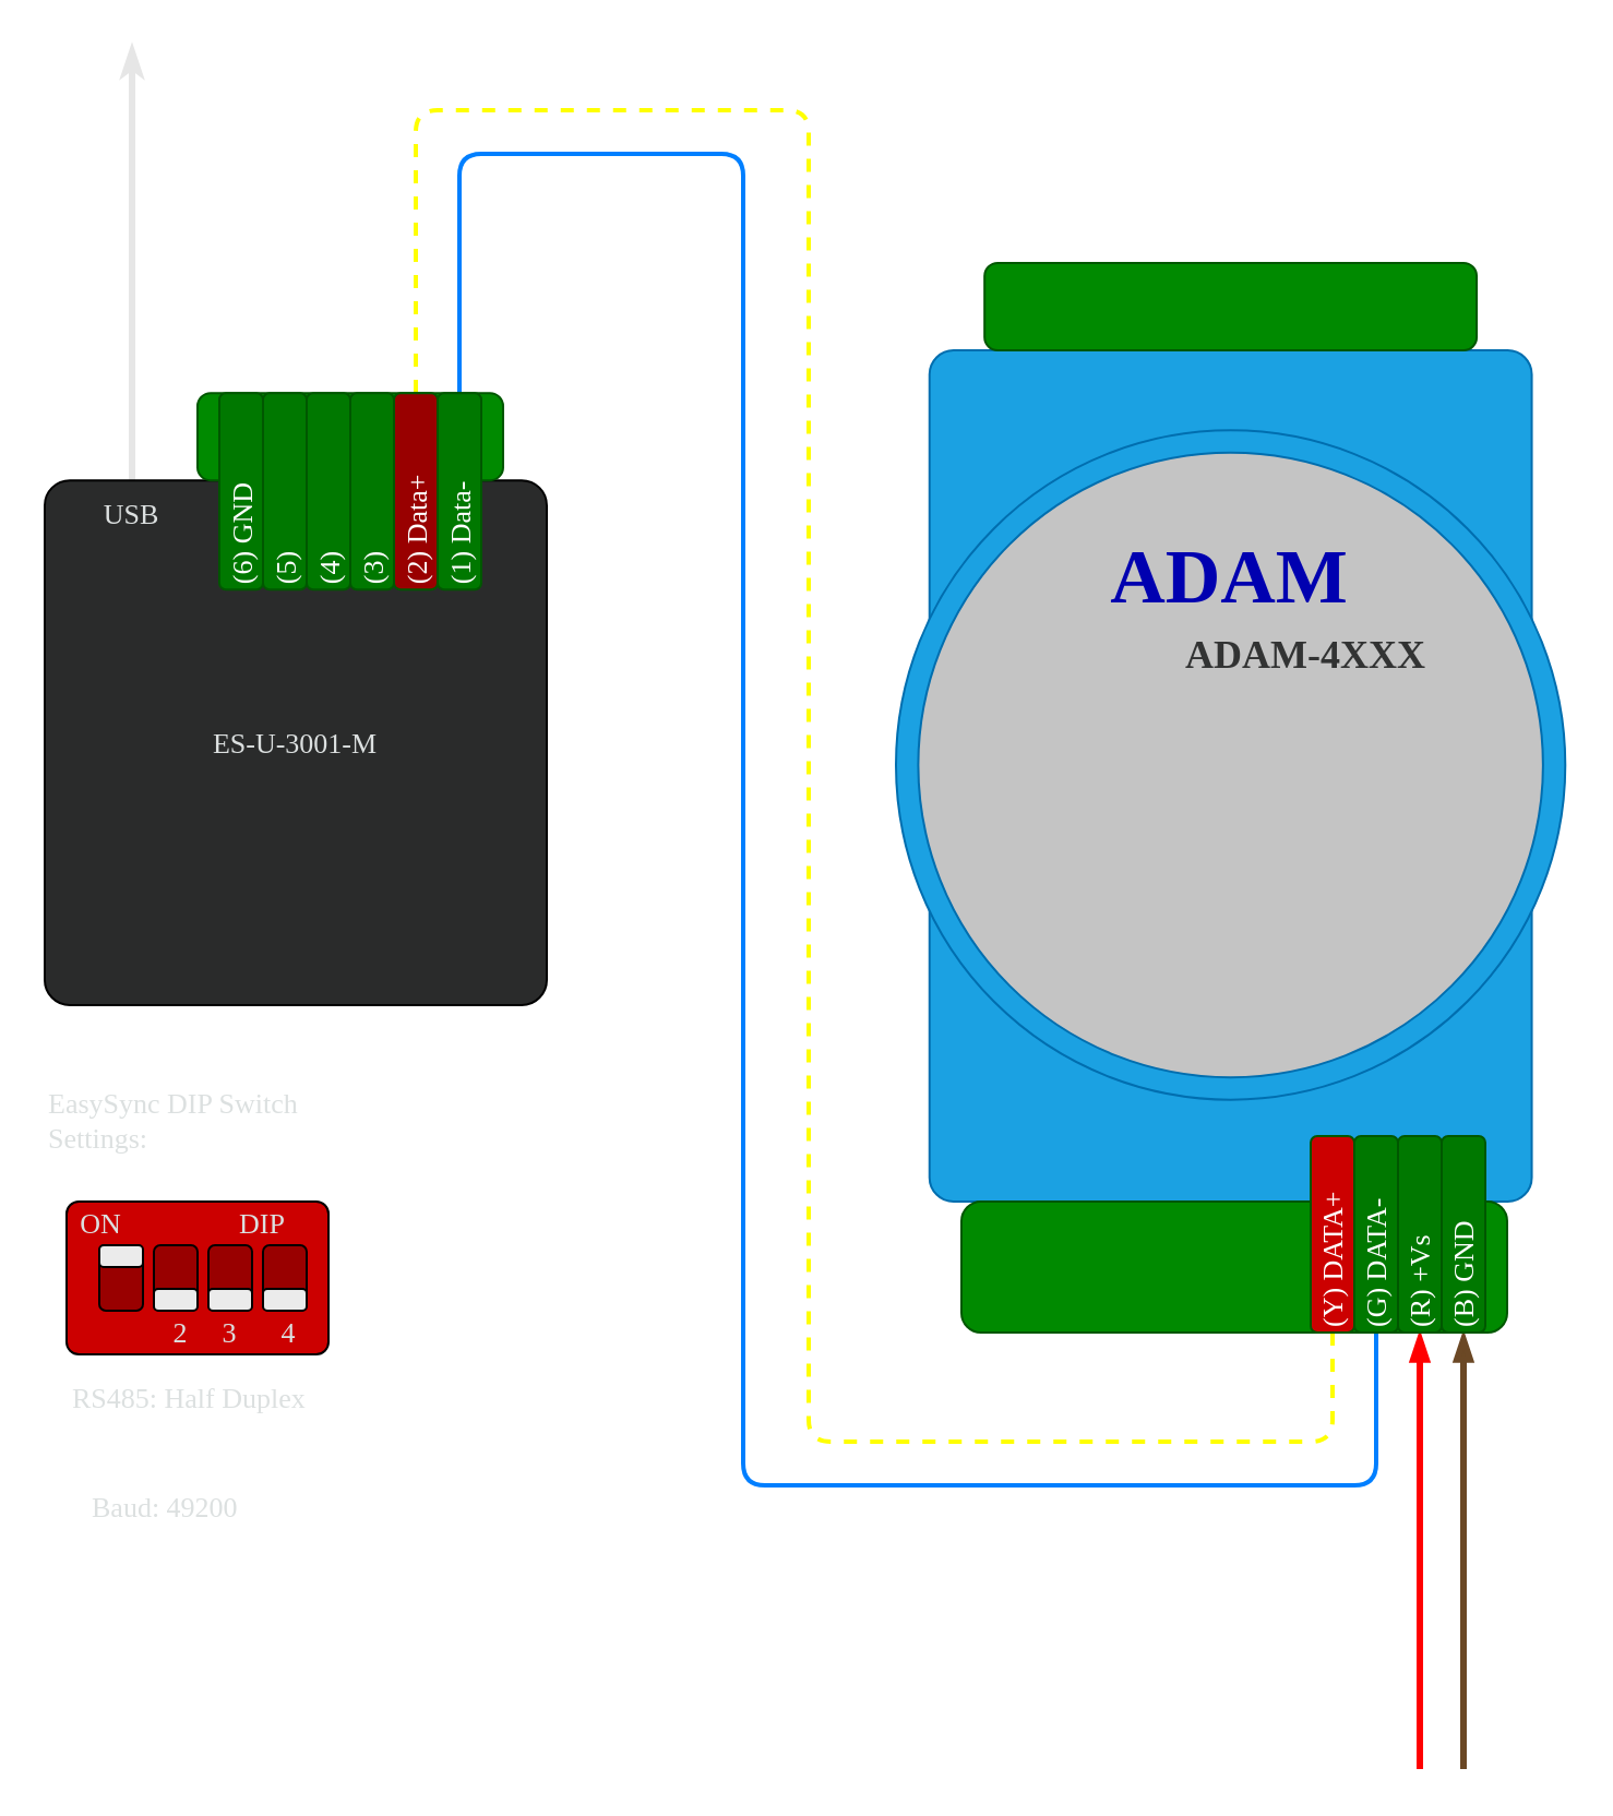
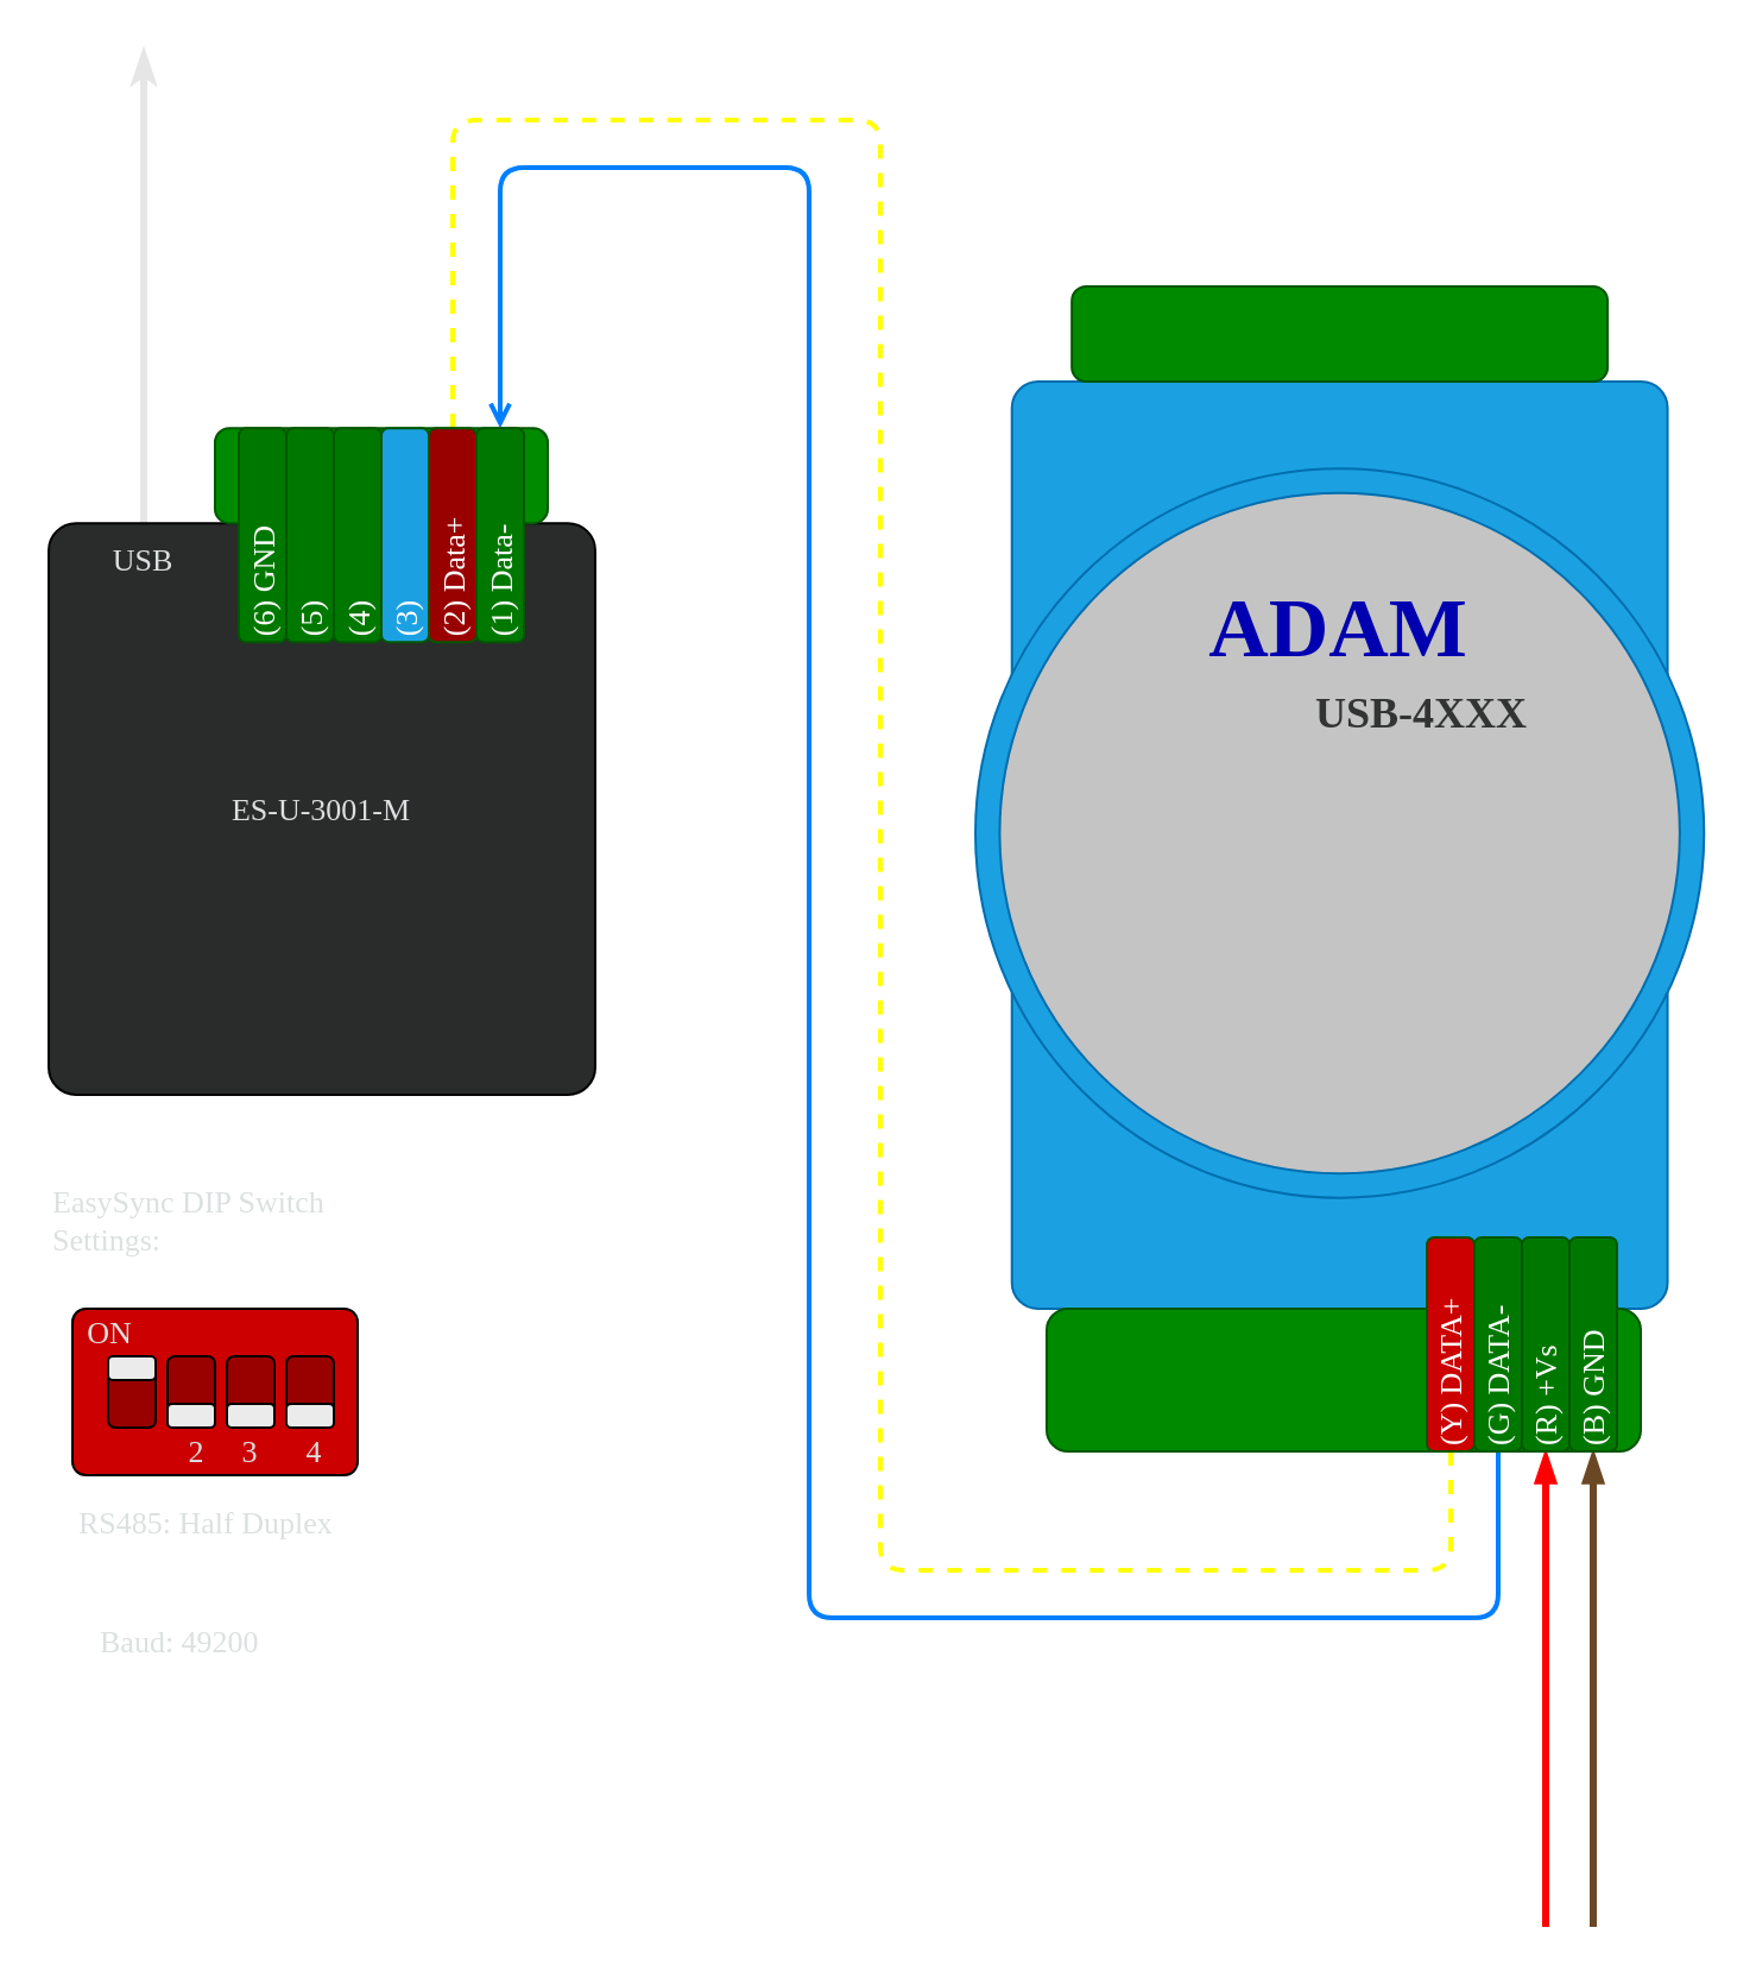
- <mxCell id="11" style="edgeStyle=orthogonalEdgeStyle;rounded=1;orthogonalLoop=1;jettySize=auto;html=1;fontFamily=Lucida Console;fontSize=18;fontColor=#323333;endArrow=none;endFill=0;strokeColor=#007FFF;entryX=0.5;entryY=0;entryDx=0;entryDy=0;exitX=0.5;exitY=1;exitDx=0;exitDy=0;strokeWidth=2;" edge="1" parent="1" source="12" target="17"><mxGeometry relative="1" as="geometry"><mxPoint x="100" y="170" as="targetPoint" /><Array as="points"><mxPoint x="630" y="680" /><mxPoint x="340" y="680" /><mxPoint x="340" y="70" /><mxPoint x="210" y="70" /></Array></mxGeometry></mxCell>
+ <mxCell id="11" style="edgeStyle=orthogonalEdgeStyle;rounded=1;orthogonalLoop=1;jettySize=auto;html=1;fontFamily=Lucida Console;fontSize=18;fontColor=#323333;endArrow=open;endFill=0;strokeColor=#007FFF;entryX=0.5;entryY=0;entryDx=0;entryDy=0;exitX=0.5;exitY=1;exitDx=0;exitDy=0;strokeWidth=2;" edge="1" parent="1" source="12" target="17"><mxGeometry relative="1" as="geometry"><mxPoint x="100" y="170" as="targetPoint" /><Array as="points"><mxPoint x="630" y="680" /><mxPoint x="340" y="680" /><mxPoint x="340" y="70" /><mxPoint x="210" y="70" /></Array></mxGeometry></mxCell>
- <mxCell id="22" value="(3)" style="rounded=1;whiteSpace=wrap;html=1;fontFamily=Lucida Console;fontSize=13;fontColor=#ffffff;fillColor=#007800;strokeColor=#005700;horizontal=0;align=left;" vertex="1" parent="1"><mxGeometry x="160" y="179.59" width="20" height="90" as="geometry" /></mxCell>
+ <mxCell id="22" value="(3)" style="rounded=1;whiteSpace=wrap;html=1;fontFamily=Lucida Console;fontSize=13;fontColor=#ffffff;fillColor=#1ba1e2;strokeColor=#005700;horizontal=0;align=left;" vertex="1" parent="1"><mxGeometry x="160" y="179.59" width="20" height="90" as="geometry" /></mxCell>
- <mxCell id="6" value="&lt;font color=&quot;#323333&quot; style=&quot;font-size: 18px&quot;&gt;ADAM-4XXX&lt;/font&gt;" style="text;html=1;strokeColor=none;fillColor=none;align=center;verticalAlign=middle;whiteSpace=wrap;rounded=0;fontFamily=Lucida Console;fontSize=29;fontColor=#0000B0;fontStyle=1;container=0;" vertex="1" parent="1"><mxGeometry x="508.32" y="279.998" width="180.364" height="32.308" as="geometry" /></mxCell>
+ <mxCell id="6" value="&lt;font color=&quot;#323333&quot; style=&quot;font-size: 18px&quot;&gt;USB-4XXX&lt;/font&gt;" style="text;html=1;strokeColor=none;fillColor=none;align=center;verticalAlign=middle;whiteSpace=wrap;rounded=0;fontFamily=Lucida Console;fontSize=29;fontColor=#0000B0;fontStyle=1;container=0;" vertex="1" parent="1"><mxGeometry x="508.32" y="279.998" width="180.364" height="32.308" as="geometry" /></mxCell>
- <mxCell id="30" value="DIP" style="text;html=1;strokeColor=none;fillColor=none;align=center;verticalAlign=middle;whiteSpace=wrap;rounded=0;fontFamily=Lucida Console;fontSize=13;fontColor=#DCE0E0;" vertex="1" parent="1"><mxGeometry x="90" y="550" width="60" height="20" as="geometry" /></mxCell>
